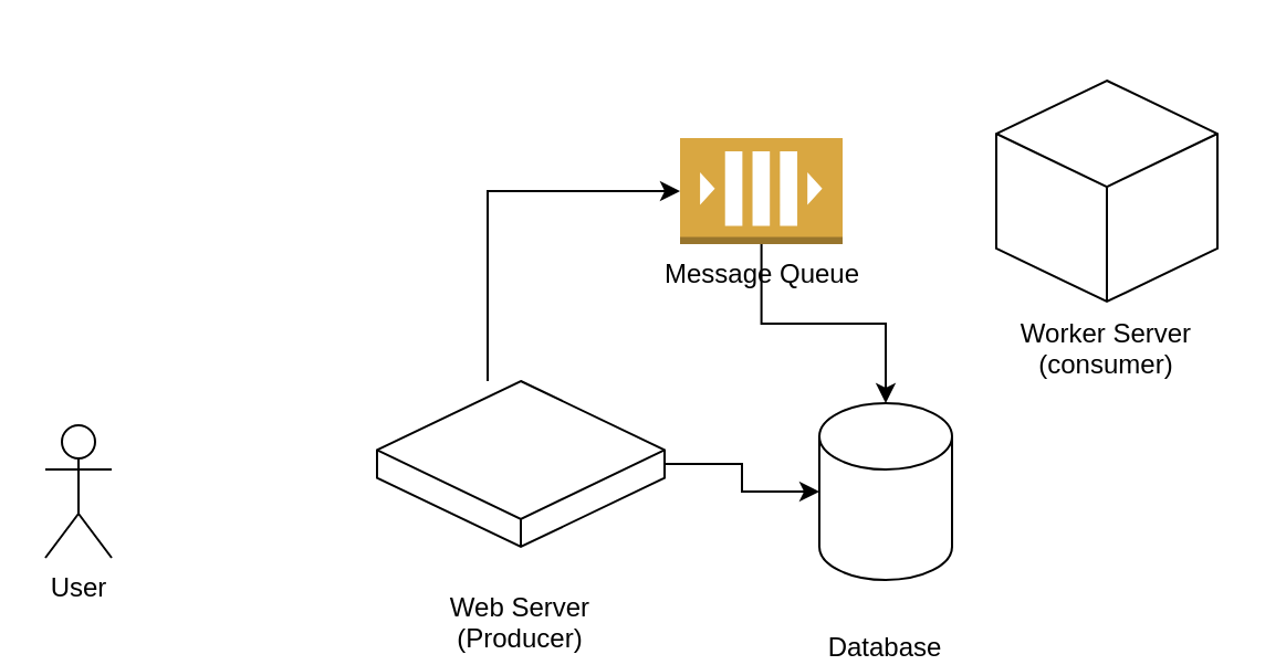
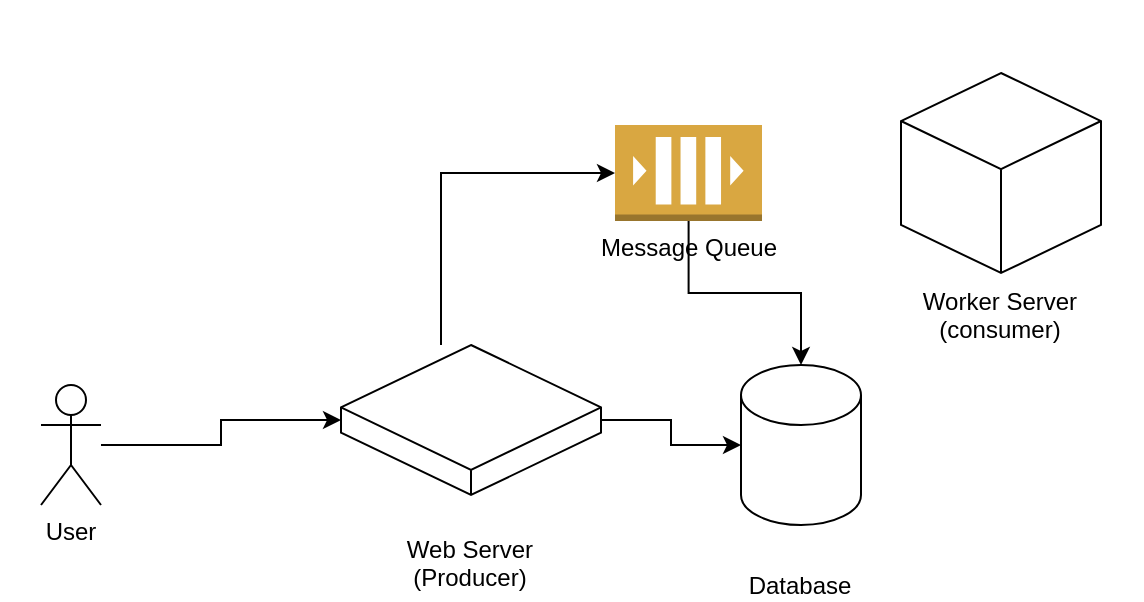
+ <mxCell id="3" style="edgeStyle=orthogonalEdgeStyle;rounded=0;orthogonalLoop=1;jettySize=auto;html=1;" parent="1" source="4" target="7" edge="1"><mxGeometry relative="1" as="geometry" /></mxCell>
